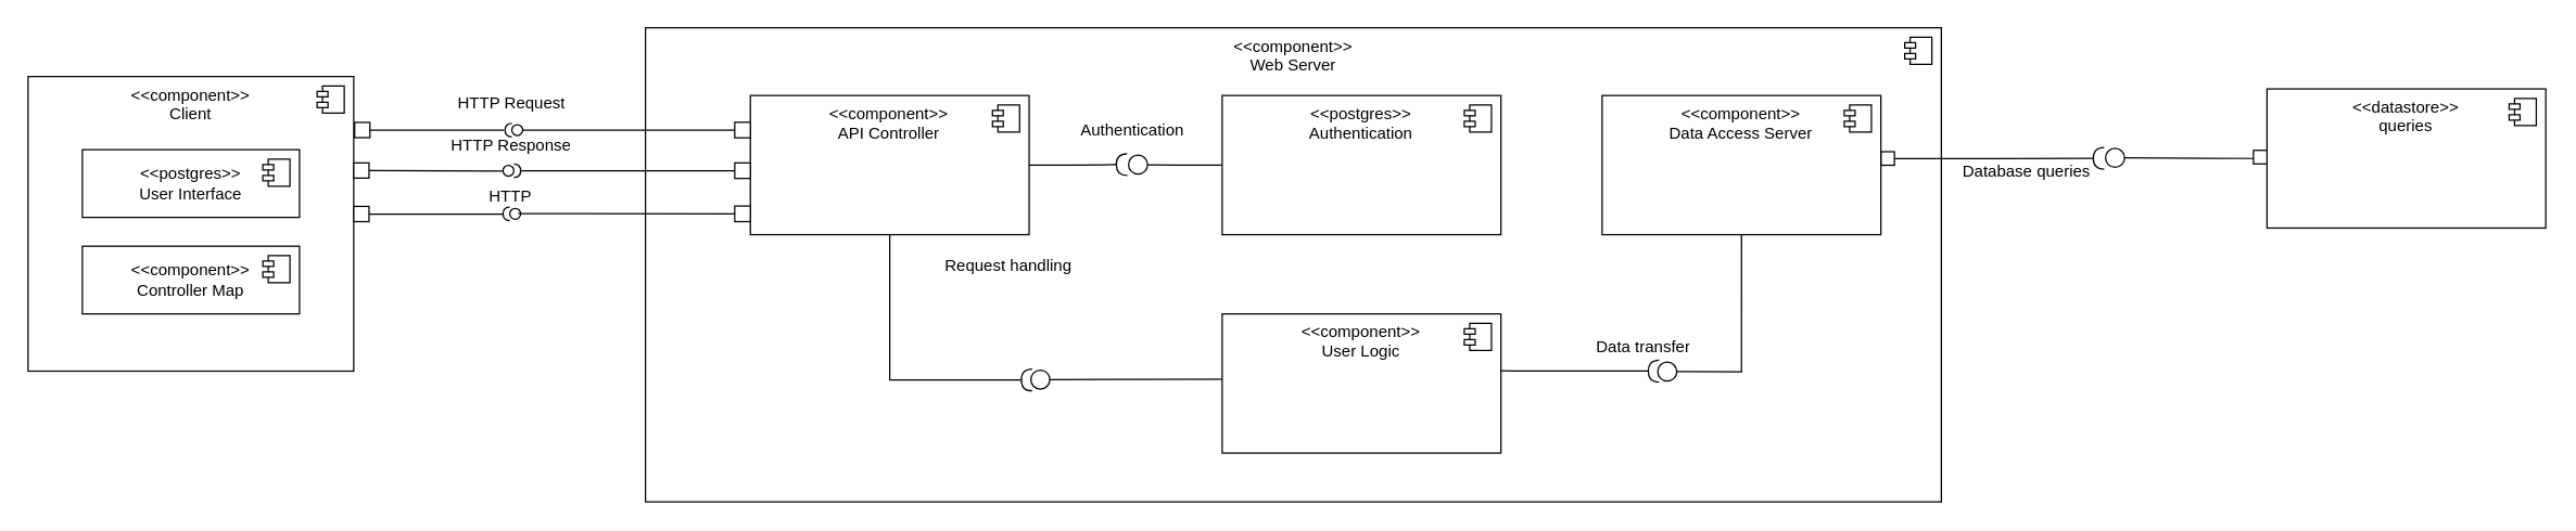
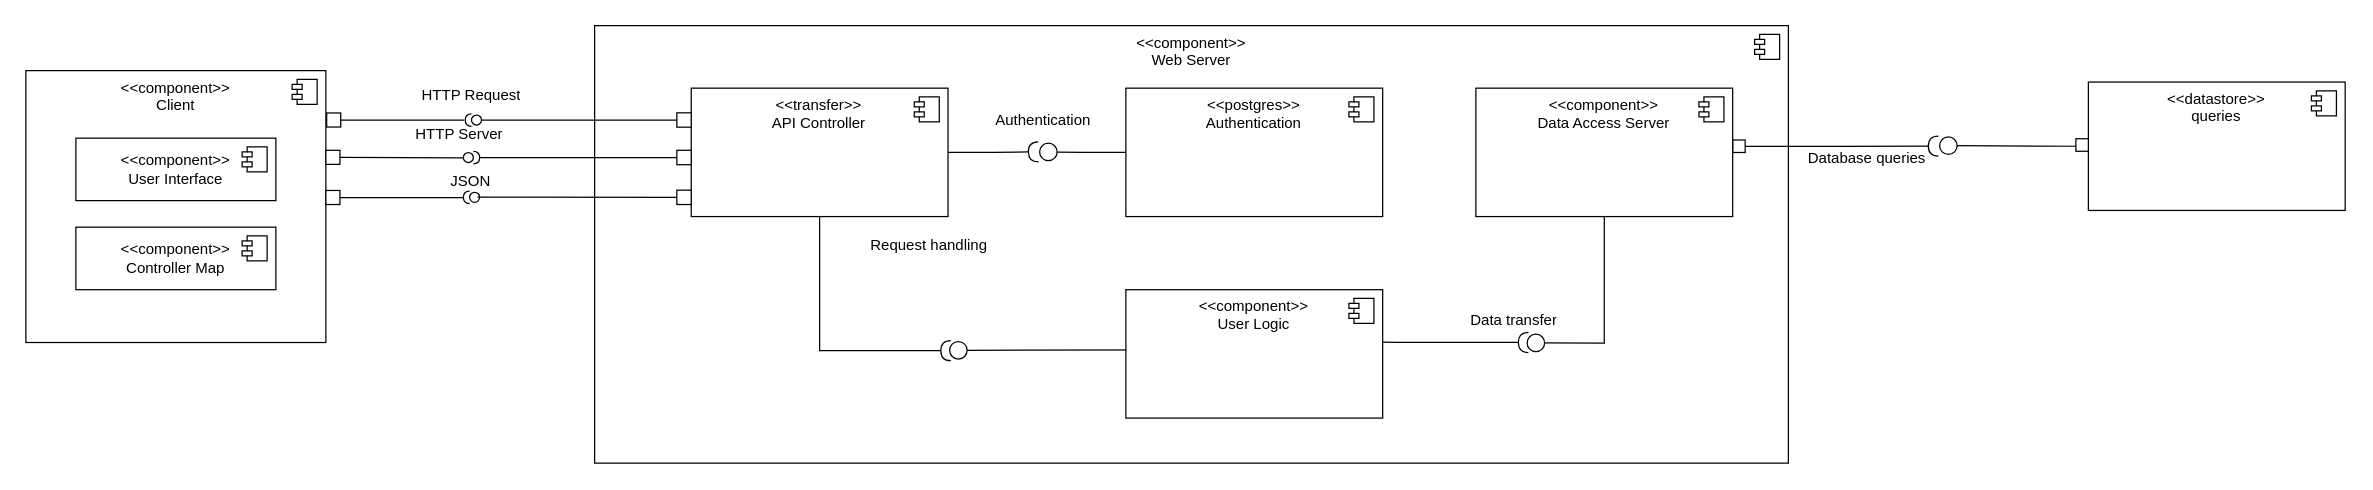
- <mxCell id="10" value="&amp;lt;&amp;lt;component&amp;gt;&amp;gt;&lt;div&gt;API Controller&lt;/div&gt;" style="html=1;dropTarget=0;whiteSpace=wrap;verticalAlign=top;" parent="1" vertex="1"><mxGeometry x="552.28" y="70.03" width="205.44" height="102.72" as="geometry" /></mxCell>
+ <mxCell id="10" value="&amp;lt;&amp;lt;transfer&amp;gt;&amp;gt;&lt;div&gt;API Controller&lt;/div&gt;" style="html=1;dropTarget=0;whiteSpace=wrap;verticalAlign=top;" parent="1" vertex="1"><mxGeometry x="552.28" y="70.03" width="205.44" height="102.72" as="geometry" /></mxCell>
- <mxCell id="23" value="HTTP Response" style="text;strokeColor=none;fillColor=none;align=left;verticalAlign=middle;spacingLeft=4;spacingRight=4;overflow=hidden;points=[[0,0.5],[1,0.5]];portConstraint=eastwest;rotatable=0;whiteSpace=wrap;html=1;" vertex="1" parent="1"><mxGeometry x="325.63" y="91.5" width="99.5" height="30" as="geometry" /></mxCell>
+ <mxCell id="23" value="HTTP Server" style="text;strokeColor=none;fillColor=none;align=left;verticalAlign=middle;spacingLeft=4;spacingRight=4;overflow=hidden;points=[[0,0.5],[1,0.5]];portConstraint=eastwest;rotatable=0;whiteSpace=wrap;html=1;" vertex="1" parent="1"><mxGeometry x="325.63" y="91.5" width="99.5" height="30" as="geometry" /></mxCell>
- <mxCell id="4" value="&amp;lt;&amp;lt;postgres&amp;gt;&amp;gt;&lt;br&gt;User Interface" style="html=1;dropTarget=0;whiteSpace=wrap;" parent="1" vertex="1"><mxGeometry x="60" y="110" width="160" height="50" as="geometry" /></mxCell>
+ <mxCell id="4" value="&amp;lt;&amp;lt;component&amp;gt;&amp;gt;&lt;br&gt;User Interface" style="html=1;dropTarget=0;whiteSpace=wrap;" parent="1" vertex="1"><mxGeometry x="60" y="110" width="160" height="50" as="geometry" /></mxCell>
- <mxCell id="16" value="HTTP" style="text;strokeColor=none;fillColor=none;align=left;verticalAlign=middle;spacingLeft=4;spacingRight=4;overflow=hidden;points=[[0,0.5],[1,0.5]];portConstraint=eastwest;rotatable=0;whiteSpace=wrap;html=1;" vertex="1" parent="1"><mxGeometry x="354" y="129.5" width="42.75" height="30" as="geometry" /></mxCell>
+ <mxCell id="16" value="JSON" style="text;strokeColor=none;fillColor=none;align=left;verticalAlign=middle;spacingLeft=4;spacingRight=4;overflow=hidden;points=[[0,0.5],[1,0.5]];portConstraint=eastwest;rotatable=0;whiteSpace=wrap;html=1;" vertex="1" parent="1"><mxGeometry x="354" y="129.5" width="42.75" height="30" as="geometry" /></mxCell>
